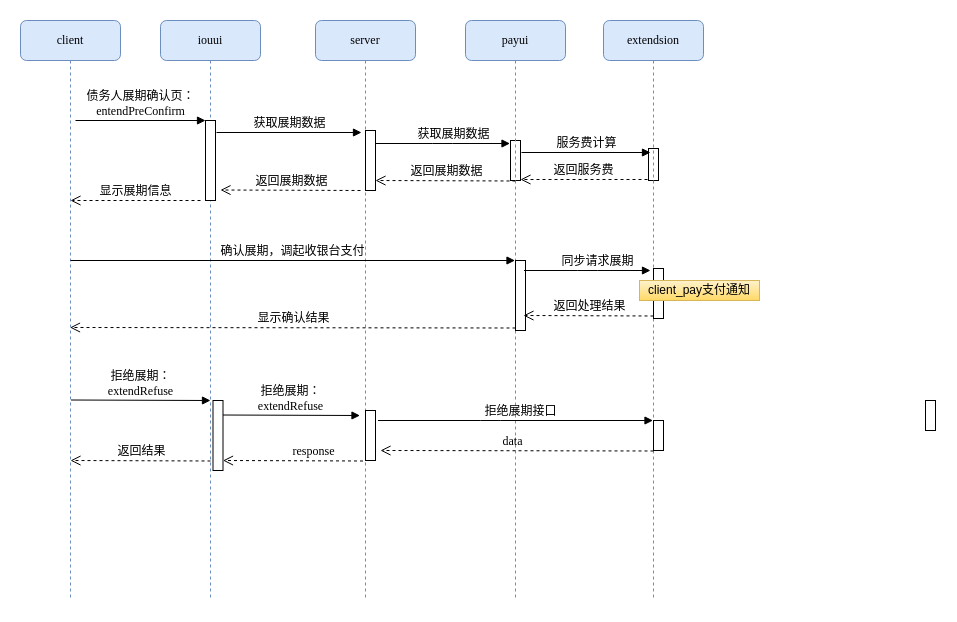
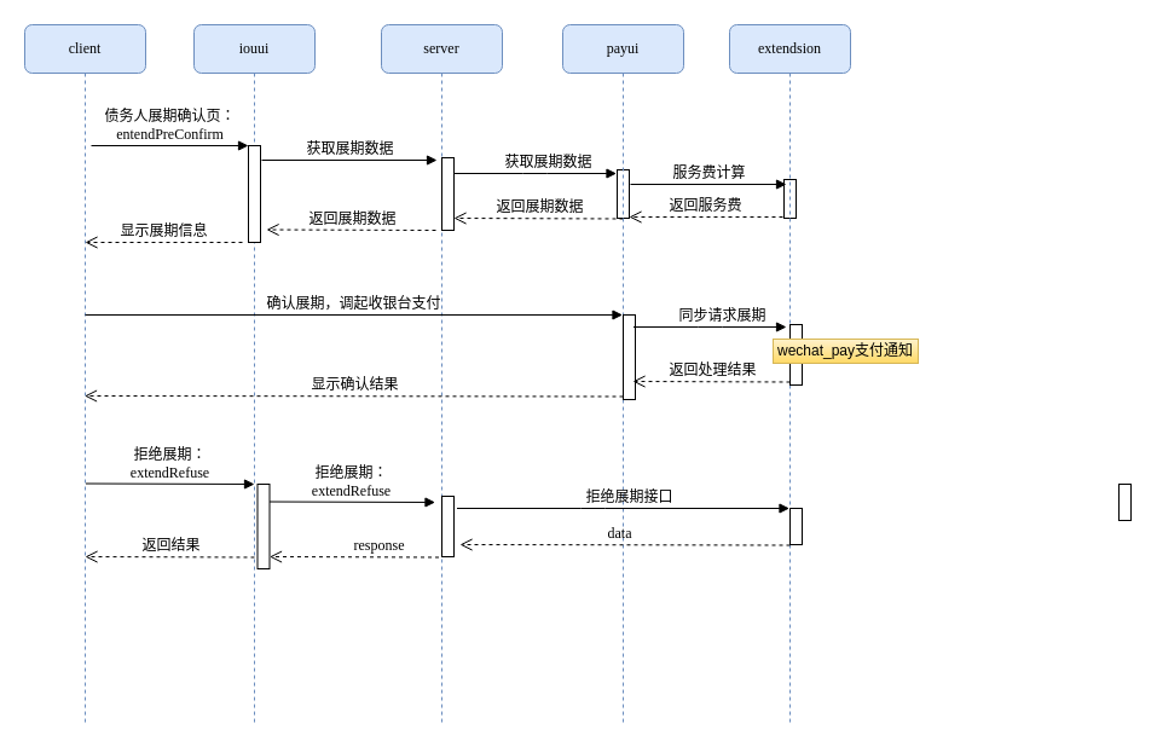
- <mxCell id="28" value="client_pay支付通知" style="rounded=0;whiteSpace=wrap;html=1;gradientColor=#ffd966;fillColor=#fff2cc;strokeColor=#d6b656;" vertex="1" parent="1"><mxGeometry x="639" y="280" width="120" height="20" as="geometry" /></mxCell>
+ <mxCell id="28" value="wechat_pay支付通知" style="rounded=0;whiteSpace=wrap;html=1;gradientColor=#ffd966;fillColor=#fff2cc;strokeColor=#d6b656;" vertex="1" parent="1"><mxGeometry x="639" y="280" width="120" height="20" as="geometry" /></mxCell>
